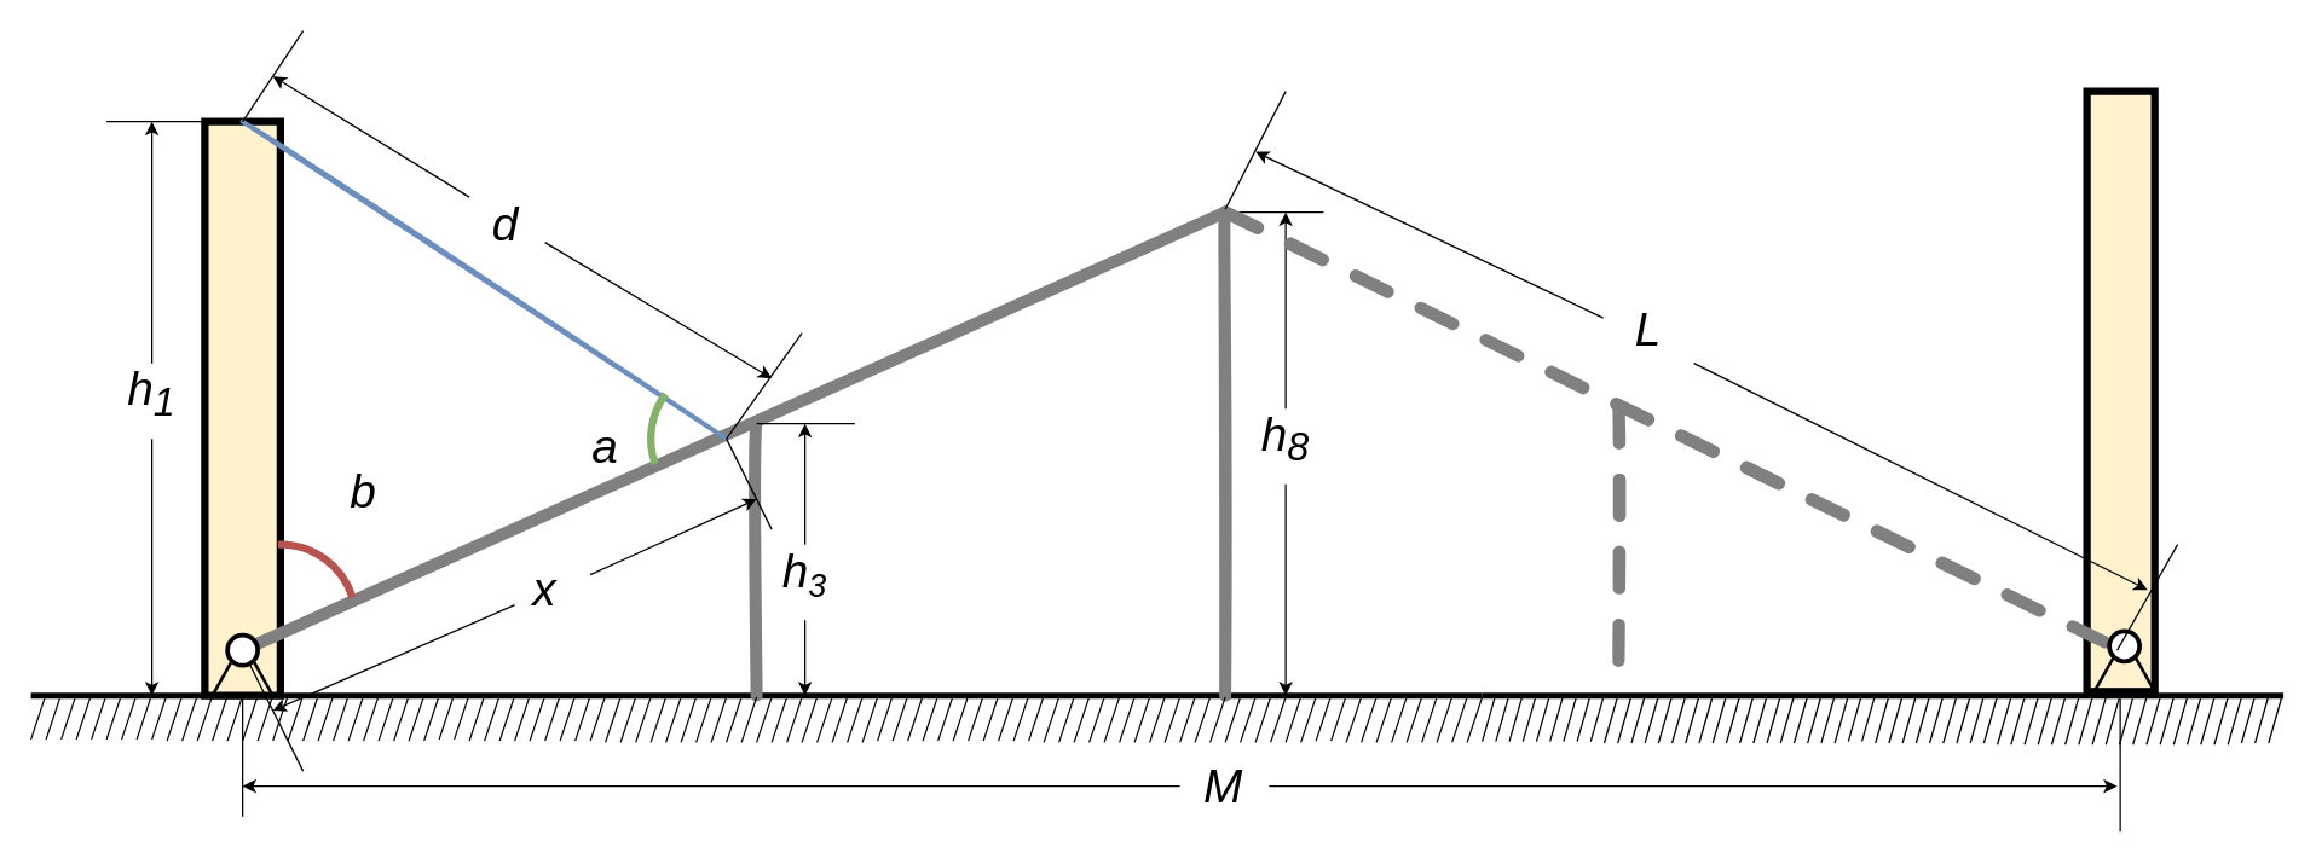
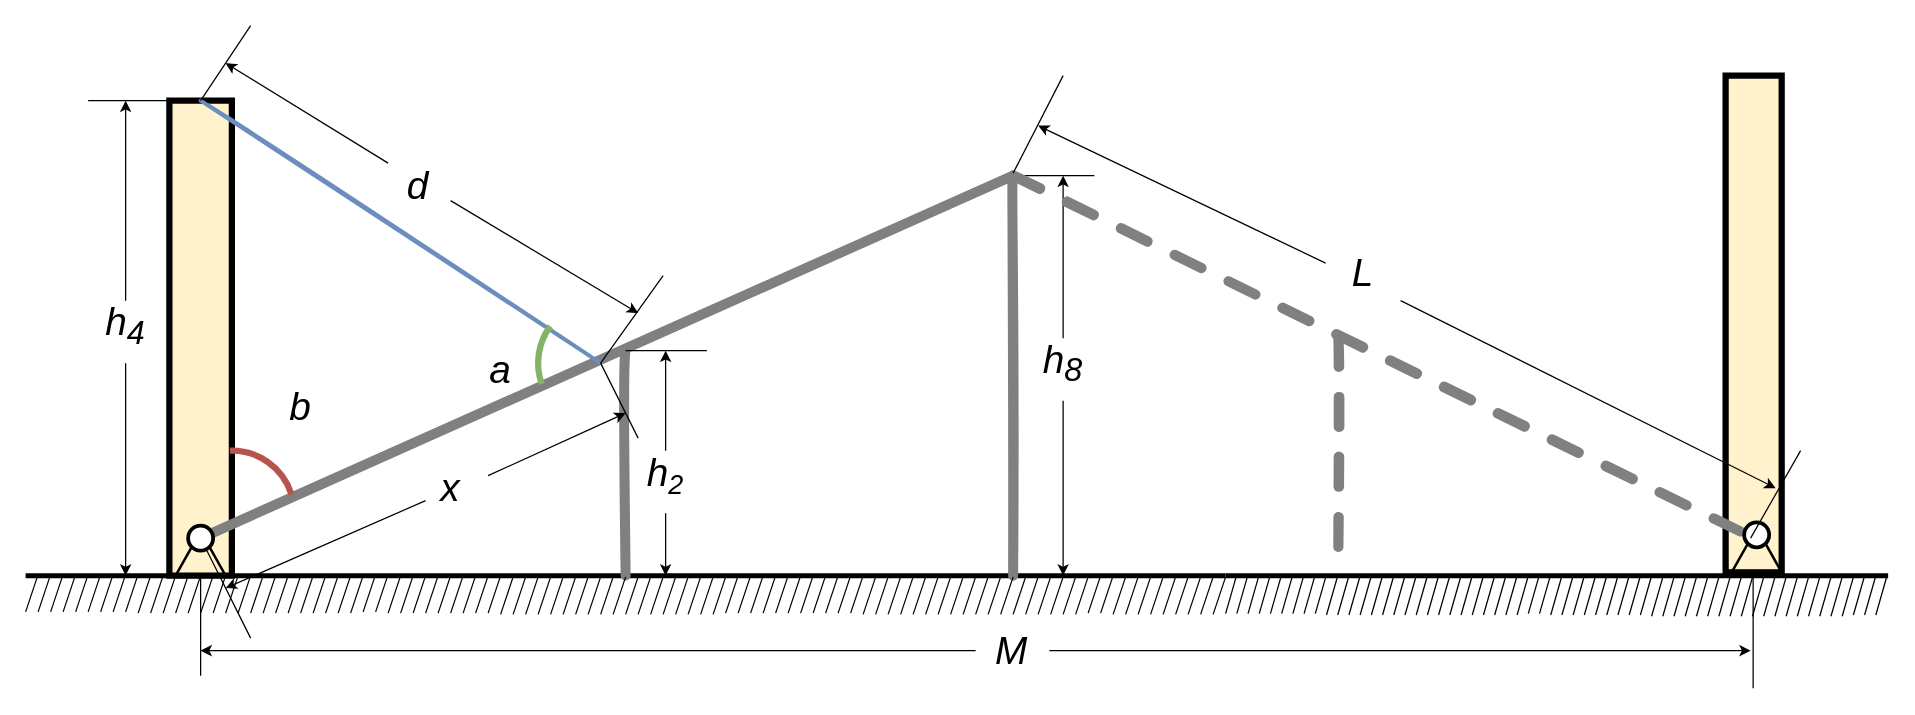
- <mxCell id="129" value="&lt;span style=&quot;font-size: 31px&quot;&gt;h&lt;sub&gt;1&lt;/sub&gt;&lt;/span&gt;" style="text;html=1;strokeColor=none;fillColor=none;align=center;verticalAlign=middle;whiteSpace=wrap;sketch=1;rounded=1;fontStyle=2;fontSize=31;" parent="1" vertex="1"><mxGeometry x="80" y="250" width="40" height="20" as="geometry" /></mxCell>
+ <mxCell id="129" value="&lt;span style=&quot;font-size: 31px&quot;&gt;h&lt;sub&gt;4&lt;/sub&gt;&lt;/span&gt;" style="text;html=1;strokeColor=none;fillColor=none;align=center;verticalAlign=middle;whiteSpace=wrap;sketch=1;rounded=1;fontStyle=2;fontSize=31;" parent="1" vertex="1"><mxGeometry x="80" y="250" width="40" height="20" as="geometry" /></mxCell>
- <mxCell id="138" value="h&lt;span style=&quot;font-size: 25.833px&quot;&gt;&lt;sub&gt;3&lt;/sub&gt;&lt;/span&gt;" style="text;html=1;strokeColor=none;fillColor=none;align=center;verticalAlign=middle;whiteSpace=wrap;sketch=1;rounded=1;fontSize=31;fontStyle=2" parent="1" vertex="1"><mxGeometry x="512" y="370" width="40" height="20" as="geometry" /></mxCell>
+ <mxCell id="138" value="h&lt;span style=&quot;font-size: 25.833px&quot;&gt;&lt;sub&gt;2&lt;/sub&gt;&lt;/span&gt;" style="text;html=1;strokeColor=none;fillColor=none;align=center;verticalAlign=middle;whiteSpace=wrap;sketch=1;rounded=1;fontSize=31;fontStyle=2" parent="1" vertex="1"><mxGeometry x="512" y="370" width="40" height="20" as="geometry" /></mxCell>
